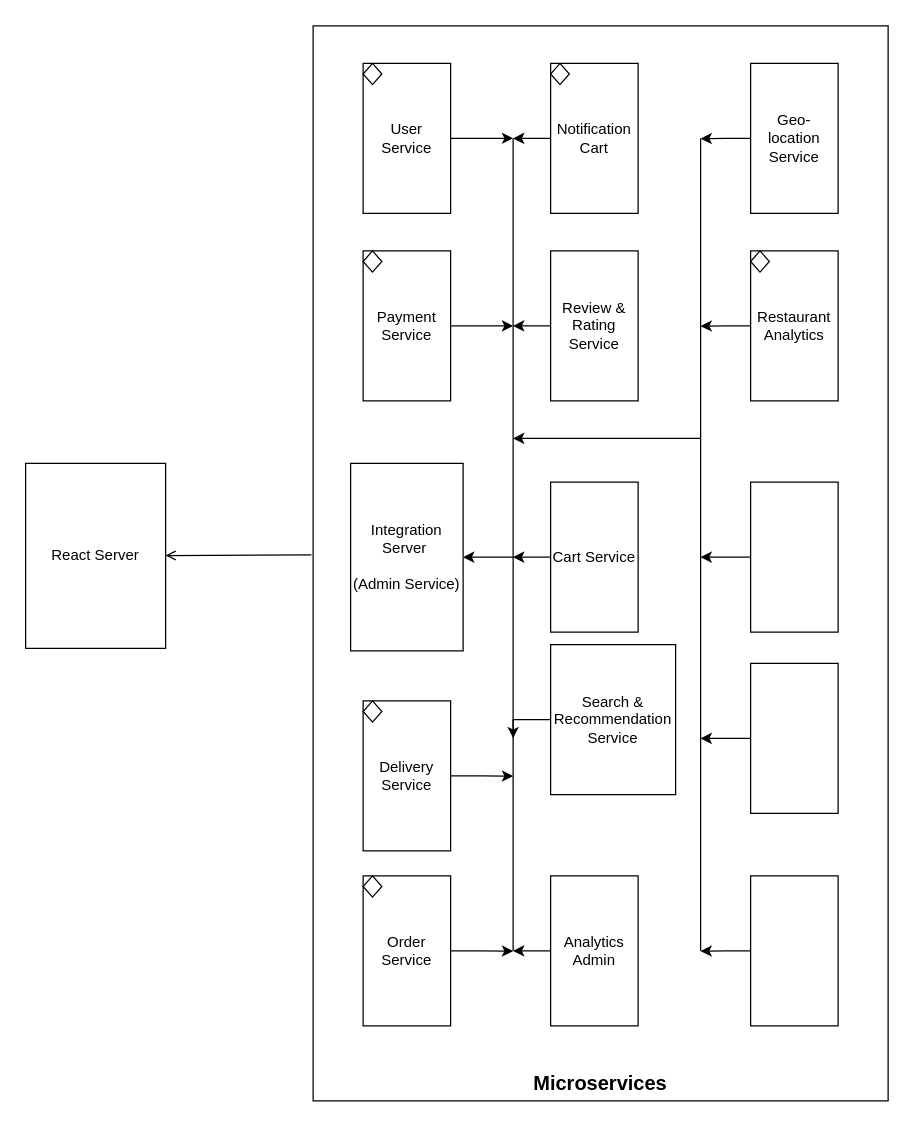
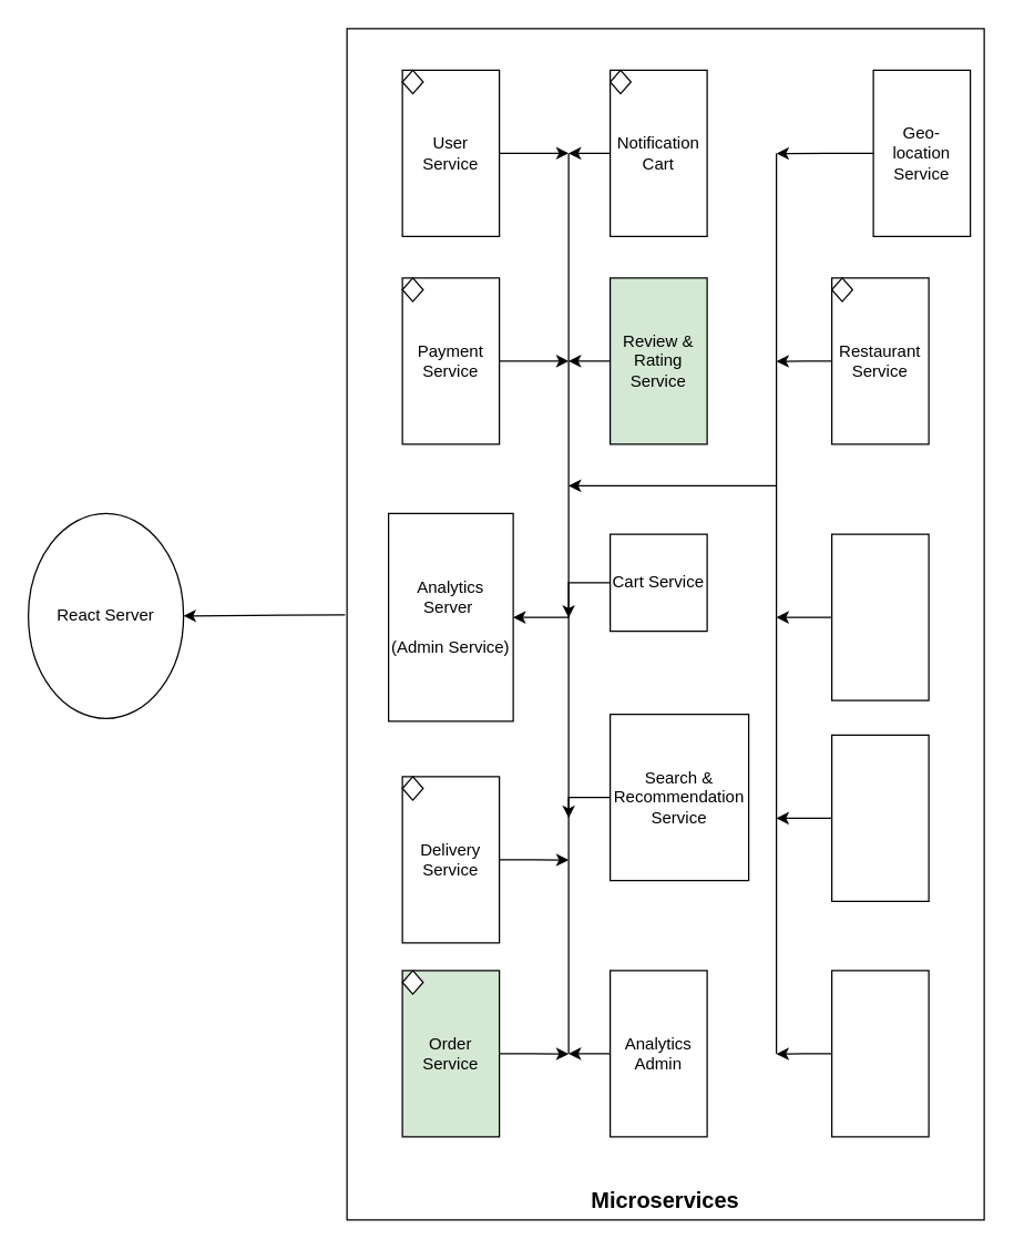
- <mxCell id="25" value="Geo-location Service" style="rounded=0;whiteSpace=wrap;html=1;align=center;" vertex="1" parent="1"><mxGeometry x="600" y="50" width="70" height="120" as="geometry" /></mxCell>
+ <mxCell id="25" value="Geo-location Service" style="rounded=0;whiteSpace=wrap;html=1;align=center;" vertex="1" parent="1"><mxGeometry x="630" y="50" width="70" height="120" as="geometry" /></mxCell>
- <mxCell id="21" value="Review &amp;amp; Rating Service" style="rounded=0;whiteSpace=wrap;html=1;" vertex="1" parent="1"><mxGeometry x="440" y="200" width="70" height="120" as="geometry" /></mxCell>
+ <mxCell id="21" value="Review &amp;amp; Rating Service" style="rounded=0;whiteSpace=wrap;html=1;fillColor=#d5e8d4;" vertex="1" parent="1"><mxGeometry x="440" y="200" width="70" height="120" as="geometry" /></mxCell>
- <mxCell id="7" value="Restaurant Analytics" style="rounded=0;whiteSpace=wrap;html=1;" vertex="1" parent="1"><mxGeometry x="600" y="200" width="70" height="120" as="geometry" /></mxCell>
+ <mxCell id="7" value="Restaurant Service" style="rounded=0;whiteSpace=wrap;html=1;" vertex="1" parent="1"><mxGeometry x="600" y="200" width="70" height="120" as="geometry" /></mxCell>
- <mxCell id="37" value="" style="endArrow=open;html=1;rounded=0;exitX=-0.003;exitY=0.492;exitDx=0;exitDy=0;exitPerimeter=0;" edge="1" parent="1" source="36" target="2"><mxGeometry width="50" height="50" relative="1" as="geometry"><mxPoint x="250" y="450" as="sourcePoint" /><mxPoint x="300" y="400" as="targetPoint" /></mxGeometry></mxCell>
+ <mxCell id="37" value="" style="endArrow=classic;html=1;rounded=0;exitX=-0.003;exitY=0.492;exitDx=0;exitDy=0;exitPerimeter=0;" edge="1" parent="1" source="36" target="2"><mxGeometry width="50" height="50" relative="1" as="geometry"><mxPoint x="250" y="450" as="sourcePoint" /><mxPoint x="300" y="400" as="targetPoint" /></mxGeometry></mxCell>
- <mxCell id="2" value="React Server" style="rounded=0;whiteSpace=wrap;html=1;" vertex="1" parent="1"><mxGeometry x="20" y="370" width="112" height="148" as="geometry" /></mxCell>
+ <mxCell id="2" value="React Server" style="ellipse;whiteSpace=wrap;html=1;" vertex="1" parent="1"><mxGeometry x="20" y="370" width="112" height="148" as="geometry" /></mxCell>
- <mxCell id="3" value="Integration Server&amp;nbsp;&lt;div&gt;&lt;br&gt;&lt;/div&gt;&lt;div&gt;(Admin Service)&lt;/div&gt;" style="rounded=0;whiteSpace=wrap;html=1;" vertex="1" parent="1"><mxGeometry x="280" y="370" width="90" height="150" as="geometry" /></mxCell>
+ <mxCell id="3" value="Analytics Server&amp;nbsp;&lt;div&gt;&lt;br&gt;&lt;/div&gt;&lt;div&gt;(Admin Service)&lt;/div&gt;" style="rounded=0;whiteSpace=wrap;html=1;" vertex="1" parent="1"><mxGeometry x="280" y="370" width="90" height="150" as="geometry" /></mxCell>
- <mxCell id="17" value="Cart Service" style="rounded=0;whiteSpace=wrap;html=1;" vertex="1" parent="1"><mxGeometry x="440" y="385" width="70" height="120" as="geometry" /></mxCell>
+ <mxCell id="17" value="Cart Service" style="rounded=0;whiteSpace=wrap;html=1;" vertex="1" parent="1"><mxGeometry x="440" y="385" width="70" height="70" as="geometry" /></mxCell>
- <mxCell id="9" value="Order Service " style="rounded=0;whiteSpace=wrap;html=1;" vertex="1" parent="1"><mxGeometry x="290" y="700" width="70" height="120" as="geometry" /></mxCell>
+ <mxCell id="9" value="Order Service " style="rounded=0;whiteSpace=wrap;html=1;fillColor=#d5e8d4;" vertex="1" parent="1"><mxGeometry x="290" y="700" width="70" height="120" as="geometry" /></mxCell>
